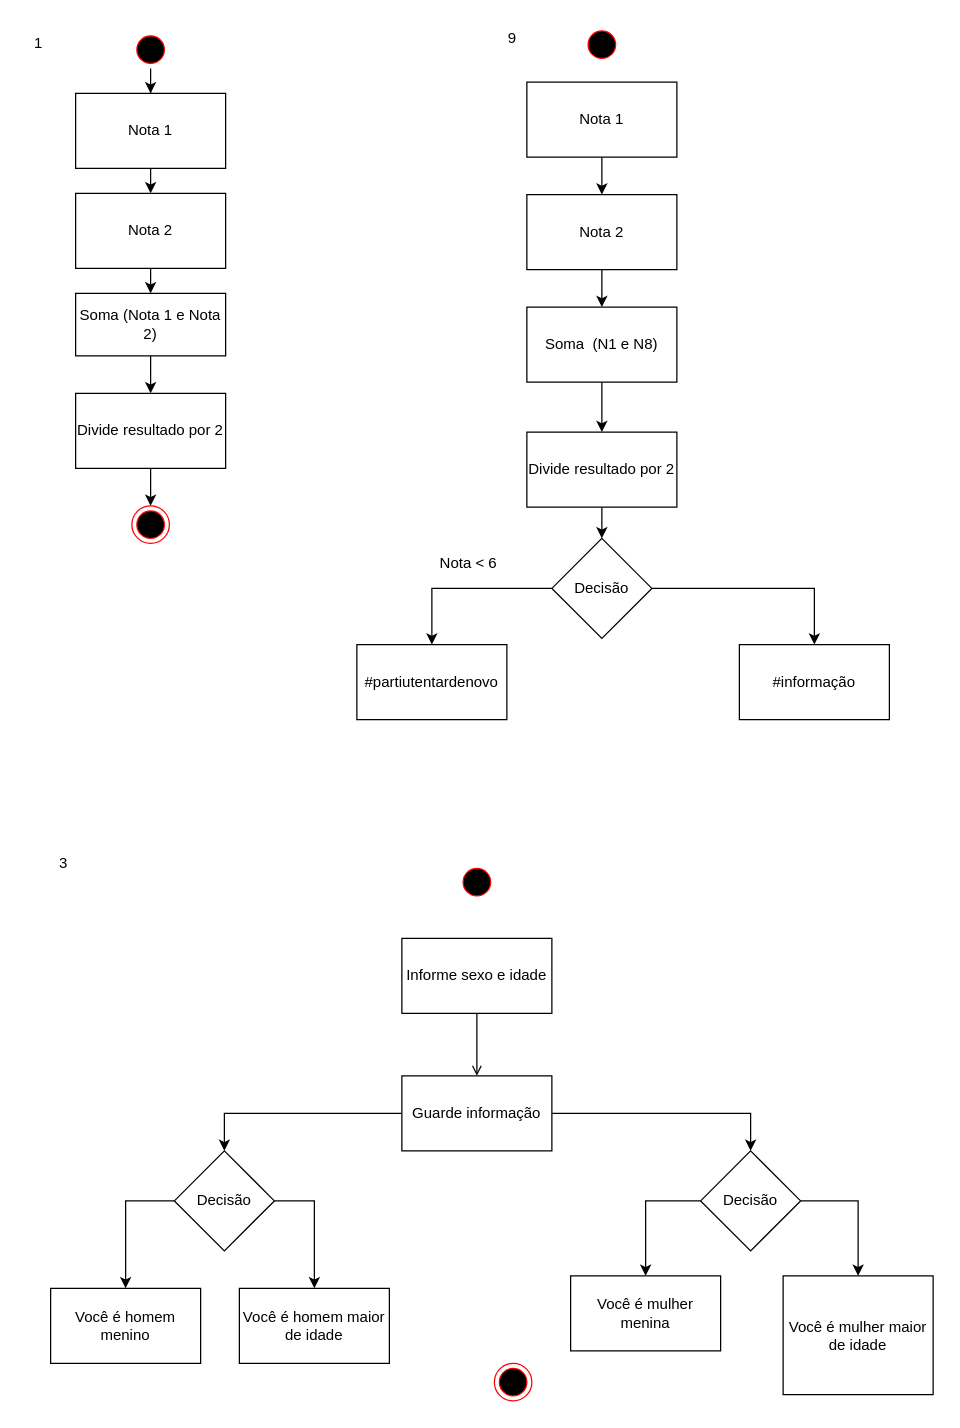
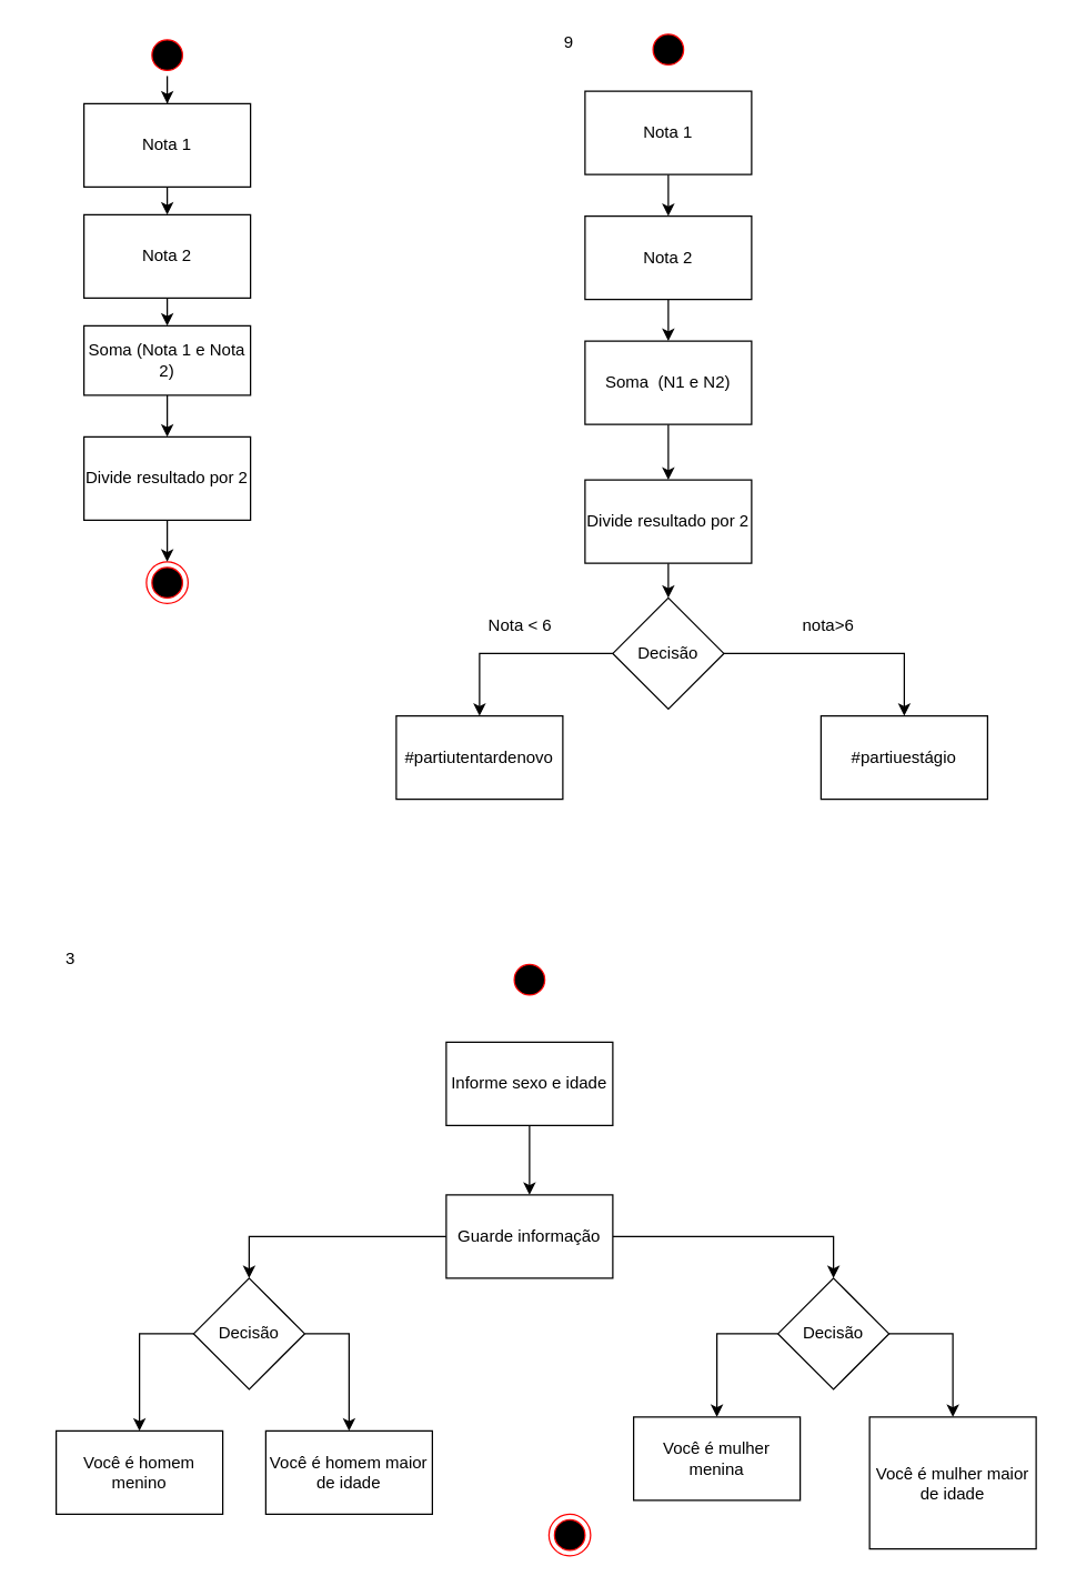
- <mxCell id="16" value="1&lt;br&gt;" style="text;html=1;align=center;verticalAlign=middle;resizable=0;points=[];autosize=1;" vertex="1" parent="1"><mxGeometry x="20" y="24" width="20" height="20" as="geometry" /></mxCell>
- <mxCell id="22" value="Soma&amp;nbsp; (N1 e N8)" style="rounded=0;whiteSpace=wrap;html=1;" vertex="1" parent="1"><mxGeometry x="421" y="245" width="120" height="60" as="geometry" /></mxCell>
+ <mxCell id="22" value="Soma&amp;nbsp; (N1 e N2)" style="rounded=0;whiteSpace=wrap;html=1;" vertex="1" parent="1"><mxGeometry x="421" y="245" width="120" height="60" as="geometry" /></mxCell>
+ <mxCell id="30" value="nota&amp;gt;6" style="text;html=1;align=center;verticalAlign=middle;resizable=0;points=[];autosize=1;" vertex="1" parent="1"><mxGeometry x="571" y="440" width="50" height="20" as="geometry" /></mxCell>
- <mxCell id="28" value="#informação" style="rounded=0;whiteSpace=wrap;html=1;" vertex="1" parent="1"><mxGeometry x="591" y="515" width="120" height="60" as="geometry" /></mxCell>
+ <mxCell id="28" value="#partiuestágio" style="rounded=0;whiteSpace=wrap;html=1;" vertex="1" parent="1"><mxGeometry x="591" y="515" width="120" height="60" as="geometry" /></mxCell>
- <mxCell id="31" style="edgeStyle=orthogonalEdgeStyle;rounded=0;orthogonalLoop=1;jettySize=auto;html=1;entryX=0.5;entryY=0;entryDx=0;entryDy=0;endArrow=open;" edge="1" parent="1" source="32" target="47"><mxGeometry relative="1" as="geometry" /></mxCell>
+ <mxCell id="31" style="edgeStyle=orthogonalEdgeStyle;rounded=0;orthogonalLoop=1;jettySize=auto;html=1;entryX=0.5;entryY=0;entryDx=0;entryDy=0;" edge="1" parent="1" source="32" target="47"><mxGeometry relative="1" as="geometry" /></mxCell>
